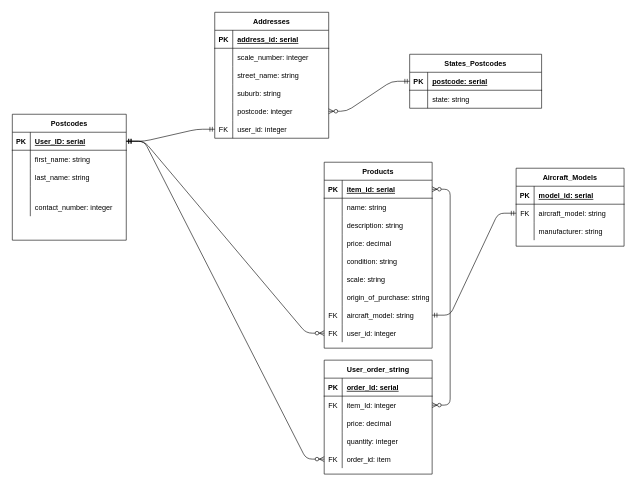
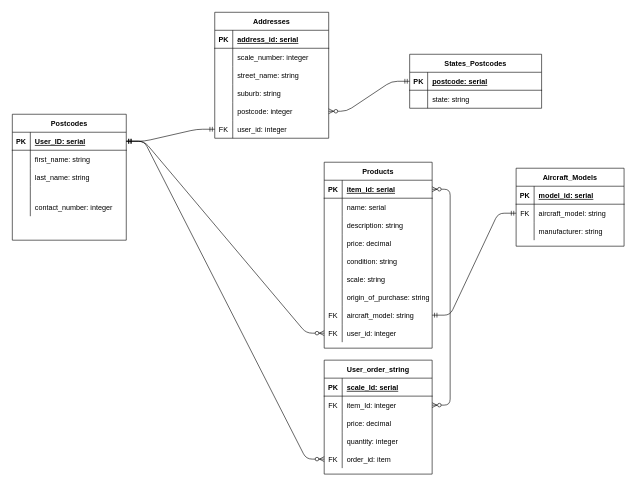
- <mxCell id="65" value="name: string" style="shape=partialRectangle;connectable=0;fillColor=none;top=0;left=0;bottom=0;right=0;align=left;spacingLeft=6;overflow=hidden;" parent="63" vertex="1"><mxGeometry x="30" width="150" height="30" as="geometry" /></mxCell>
+ <mxCell id="65" value="name: serial" style="shape=partialRectangle;connectable=0;fillColor=none;top=0;left=0;bottom=0;right=0;align=left;spacingLeft=6;overflow=hidden;" parent="63" vertex="1"><mxGeometry x="30" width="150" height="30" as="geometry" /></mxCell>
- <mxCell id="46" value="order_Id: serial" style="shape=partialRectangle;connectable=0;fillColor=none;top=0;left=0;bottom=0;right=0;align=left;spacingLeft=6;fontStyle=5;overflow=hidden;" parent="44" vertex="1"><mxGeometry x="30" width="150" height="30" as="geometry" /></mxCell>
+ <mxCell id="46" value="scale_Id: serial" style="shape=partialRectangle;connectable=0;fillColor=none;top=0;left=0;bottom=0;right=0;align=left;spacingLeft=6;fontStyle=5;overflow=hidden;" parent="44" vertex="1"><mxGeometry x="30" width="150" height="30" as="geometry" /></mxCell>
